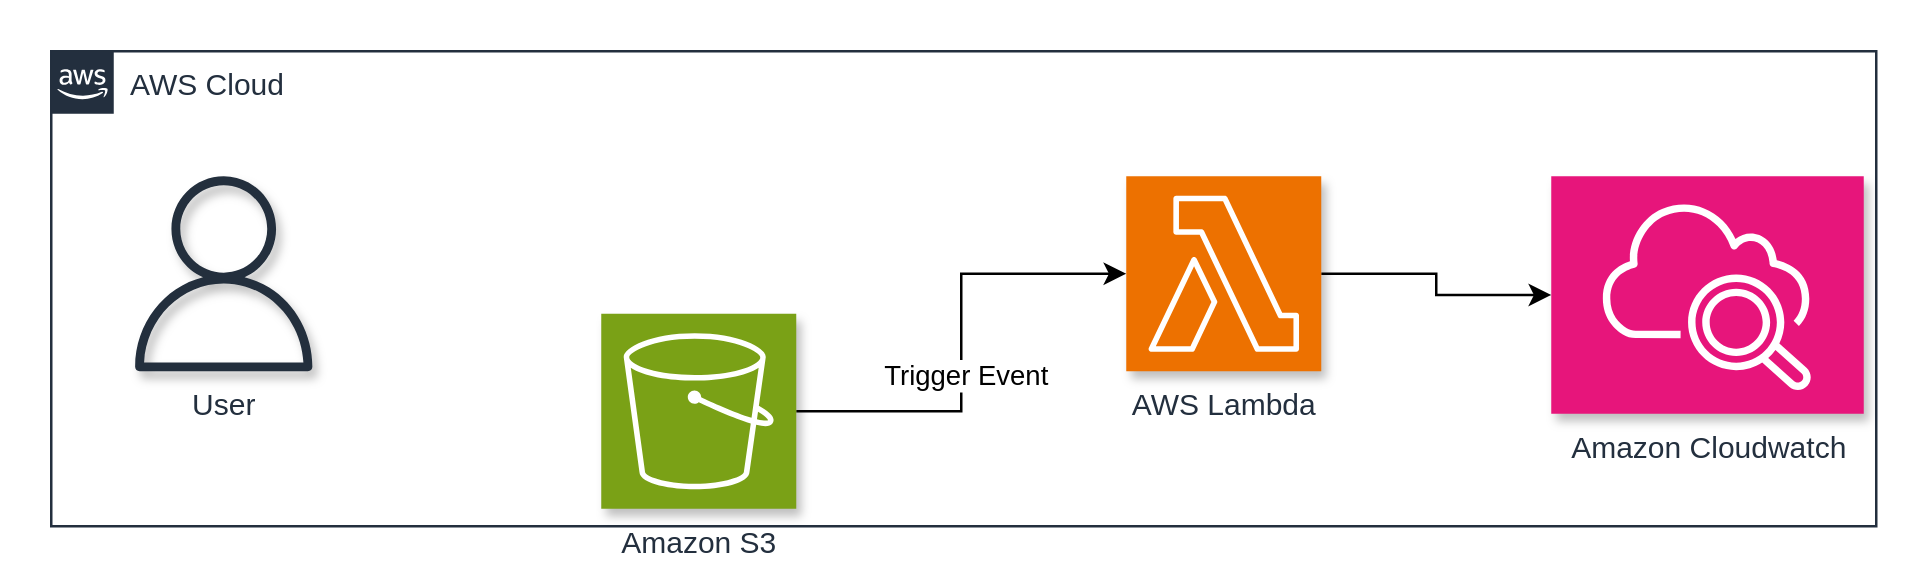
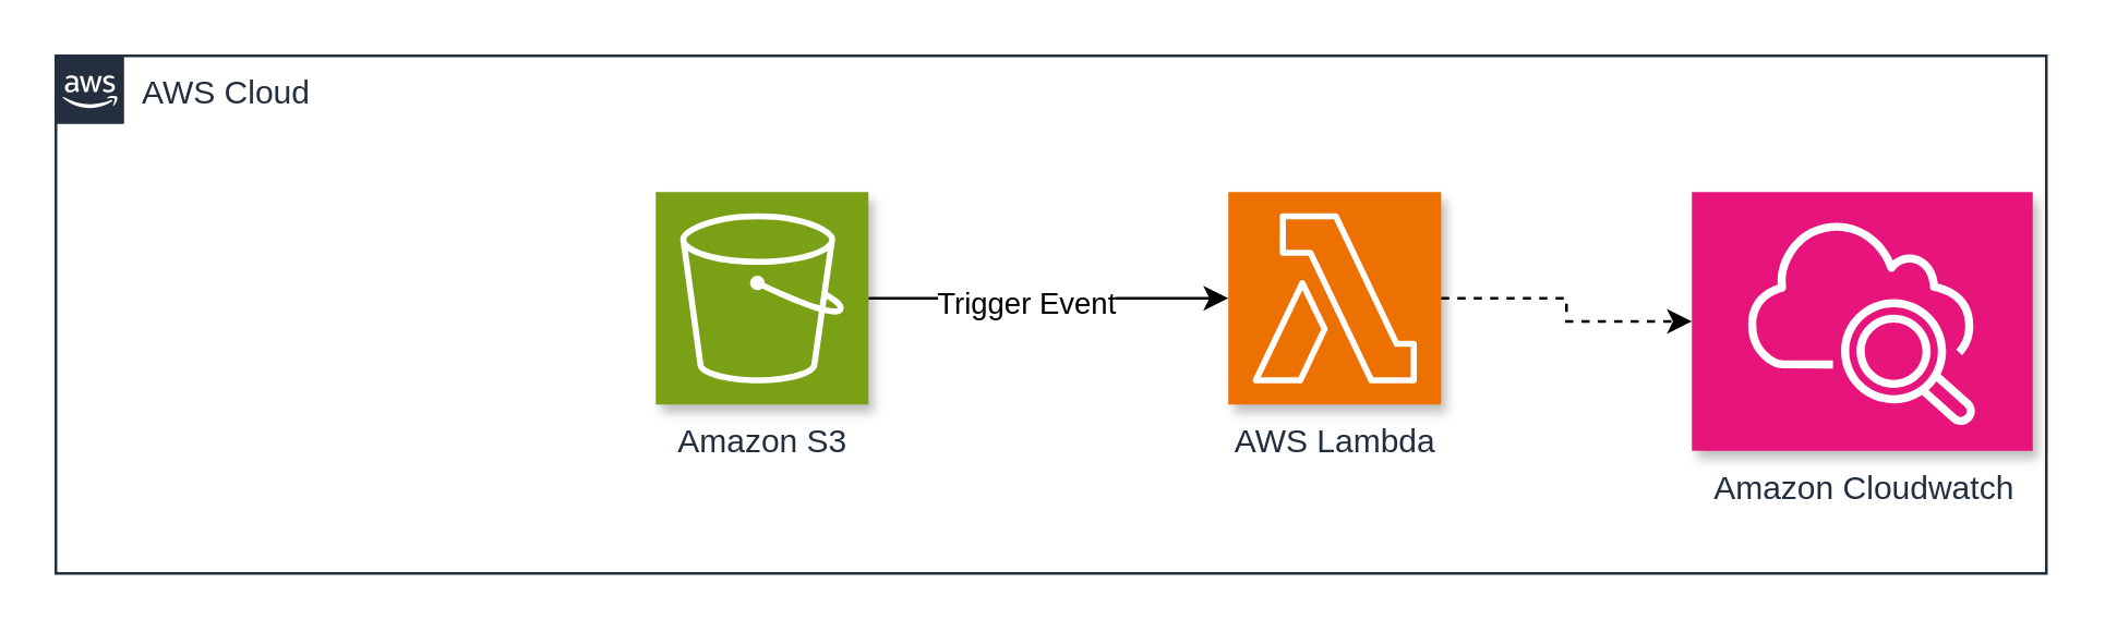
- <mxCell id="9" value="User" style="sketch=0;outlineConnect=0;fontColor=#232F3E;gradientColor=none;fillColor=#232F3D;strokeColor=none;dashed=0;verticalLabelPosition=bottom;verticalAlign=top;align=center;html=1;fontSize=12;fontStyle=0;aspect=fixed;pointerEvents=1;shape=mxgraph.aws4.user;shadow=1;" parent="1" vertex="1"><mxGeometry x="50" y="70" width="78" height="78" as="geometry" /></mxCell>
- <mxCell id="6" style="edgeStyle=orthogonalEdgeStyle;rounded=0;orthogonalLoop=1;jettySize=auto;html=1;" parent="1" source="7" target="8" edge="1"><mxGeometry relative="1" as="geometry" /></mxCell>
+ <mxCell id="6" style="edgeStyle=orthogonalEdgeStyle;rounded=0;orthogonalLoop=1;jettySize=auto;html=1;dashed=1;" parent="1" source="7" target="8" edge="1"><mxGeometry relative="1" as="geometry" /></mxCell>
- <mxCell id="5" value="Amazon S3" style="sketch=0;points=[[0,0,0],[0.25,0,0],[0.5,0,0],[0.75,0,0],[1,0,0],[0,1,0],[0.25,1,0],[0.5,1,0],[0.75,1,0],[1,1,0],[0,0.25,0],[0,0.5,0],[0,0.75,0],[1,0.25,0],[1,0.5,0],[1,0.75,0]];outlineConnect=0;fontColor=#232F3E;fillColor=#7AA116;strokeColor=#ffffff;dashed=0;verticalLabelPosition=bottom;verticalAlign=top;align=center;html=1;fontSize=12;fontStyle=0;aspect=fixed;shape=mxgraph.aws4.resourceIcon;resIcon=mxgraph.aws4.s3;shadow=1;" parent="1" vertex="1"><mxGeometry x="240" y="125" width="78" height="78" as="geometry" /></mxCell>
+ <mxCell id="5" value="Amazon S3" style="sketch=0;points=[[0,0,0],[0.25,0,0],[0.5,0,0],[0.75,0,0],[1,0,0],[0,1,0],[0.25,1,0],[0.5,1,0],[0.75,1,0],[1,1,0],[0,0.25,0],[0,0.5,0],[0,0.75,0],[1,0.25,0],[1,0.5,0],[1,0.75,0]];outlineConnect=0;fontColor=#232F3E;fillColor=#7AA116;strokeColor=#ffffff;dashed=0;verticalLabelPosition=bottom;verticalAlign=top;align=center;html=1;fontSize=12;fontStyle=0;aspect=fixed;shape=mxgraph.aws4.resourceIcon;resIcon=mxgraph.aws4.s3;shadow=1;" parent="1" vertex="1"><mxGeometry x="240" y="70" width="78" height="78" as="geometry" /></mxCell>
